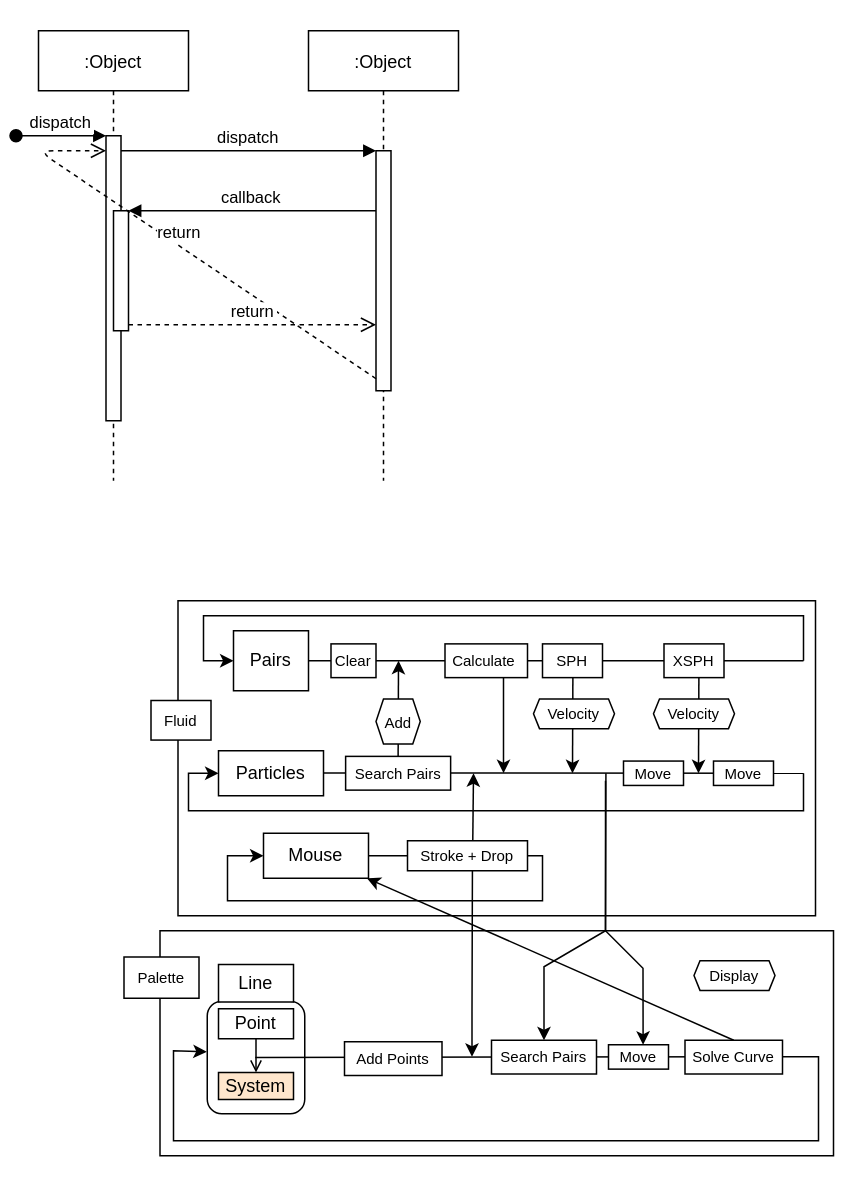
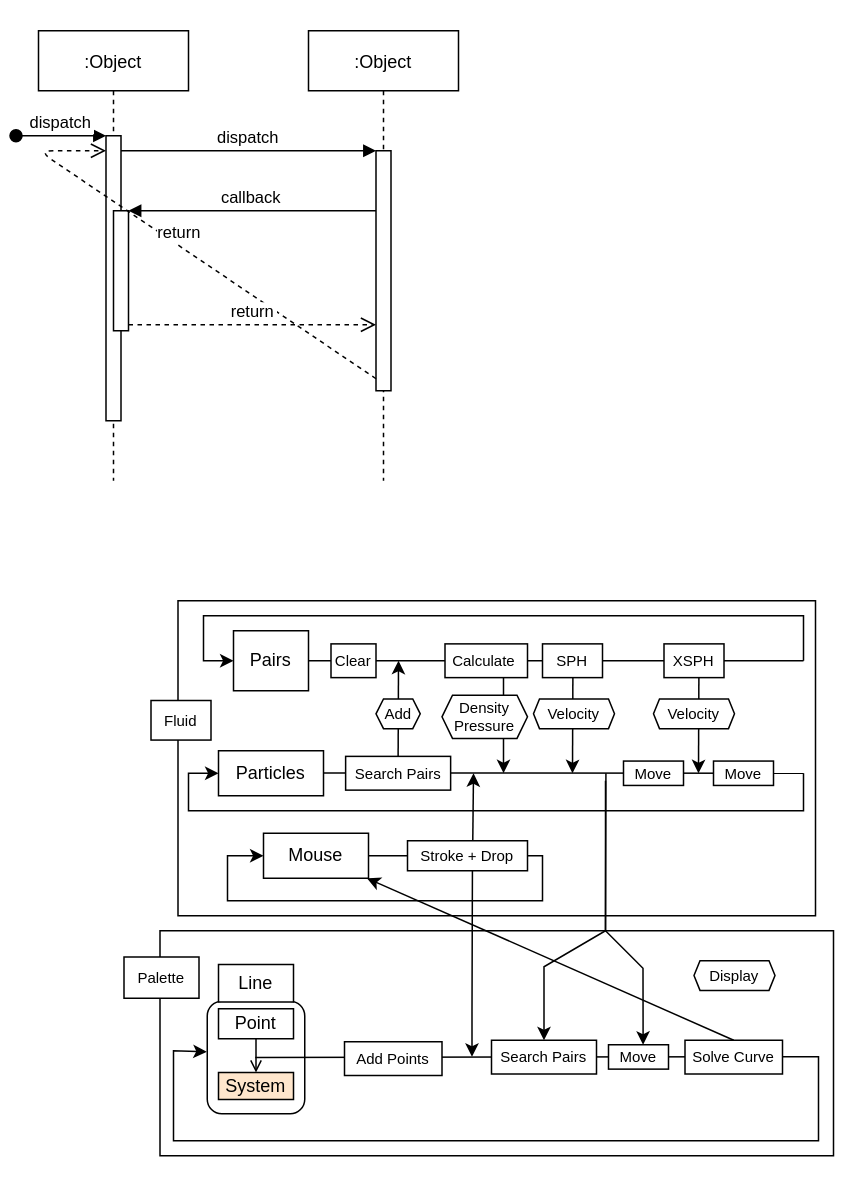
+ <mxCell id="35" value="Density Pressure" style="shape=hexagon;perimeter=hexagonPerimeter2;whiteSpace=wrap;html=1;fixedSize=1;fontSize=10;size=7;" vertex="1" parent="1"><mxGeometry x="289" y="463" width="57" height="28.75" as="geometry" /></mxCell>
- <mxCell id="34" value="Add" style="shape=hexagon;perimeter=hexagonPerimeter2;whiteSpace=wrap;html=1;fixedSize=1;fontSize=10;size=5;" vertex="1" parent="1"><mxGeometry x="245" y="465.5" width="29.5" height="30" as="geometry" /></mxCell>
+ <mxCell id="34" value="Add" style="shape=hexagon;perimeter=hexagonPerimeter2;whiteSpace=wrap;html=1;fixedSize=1;fontSize=10;size=5;" vertex="1" parent="1"><mxGeometry x="245" y="465.5" width="29.5" height="19.75" as="geometry" /></mxCell>
